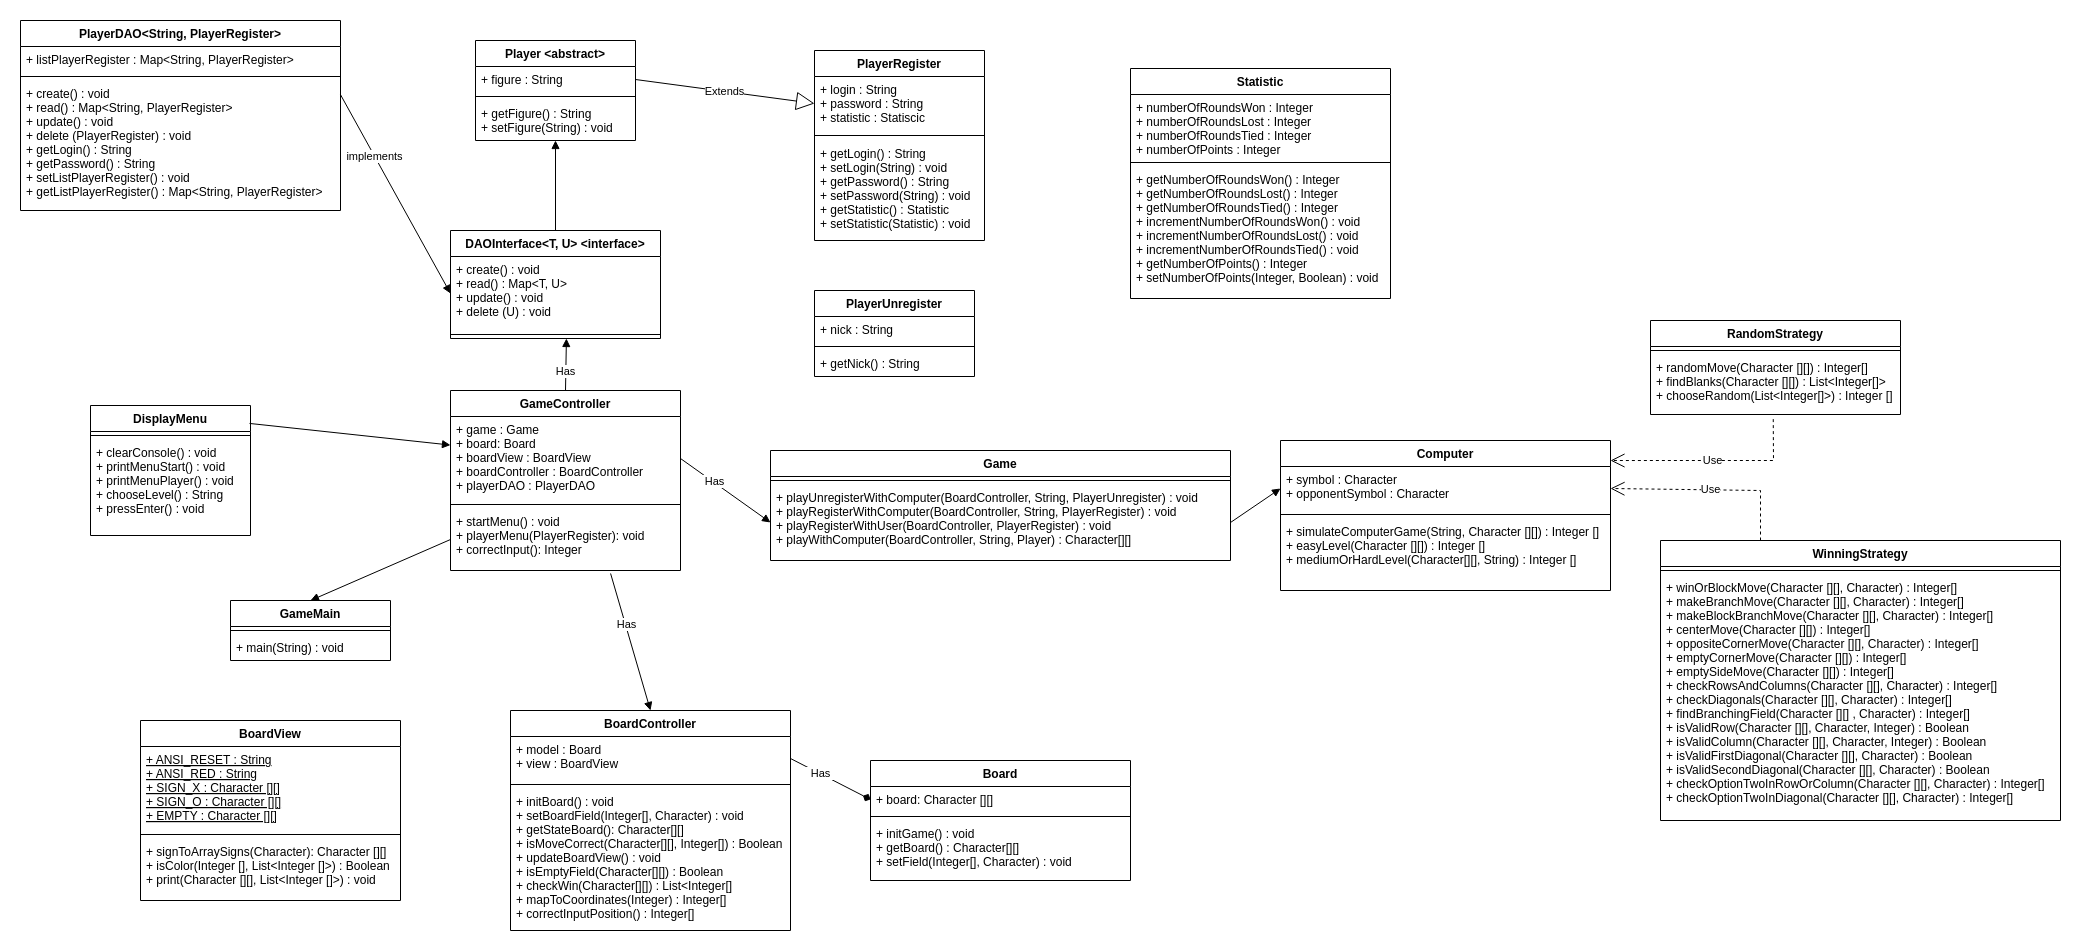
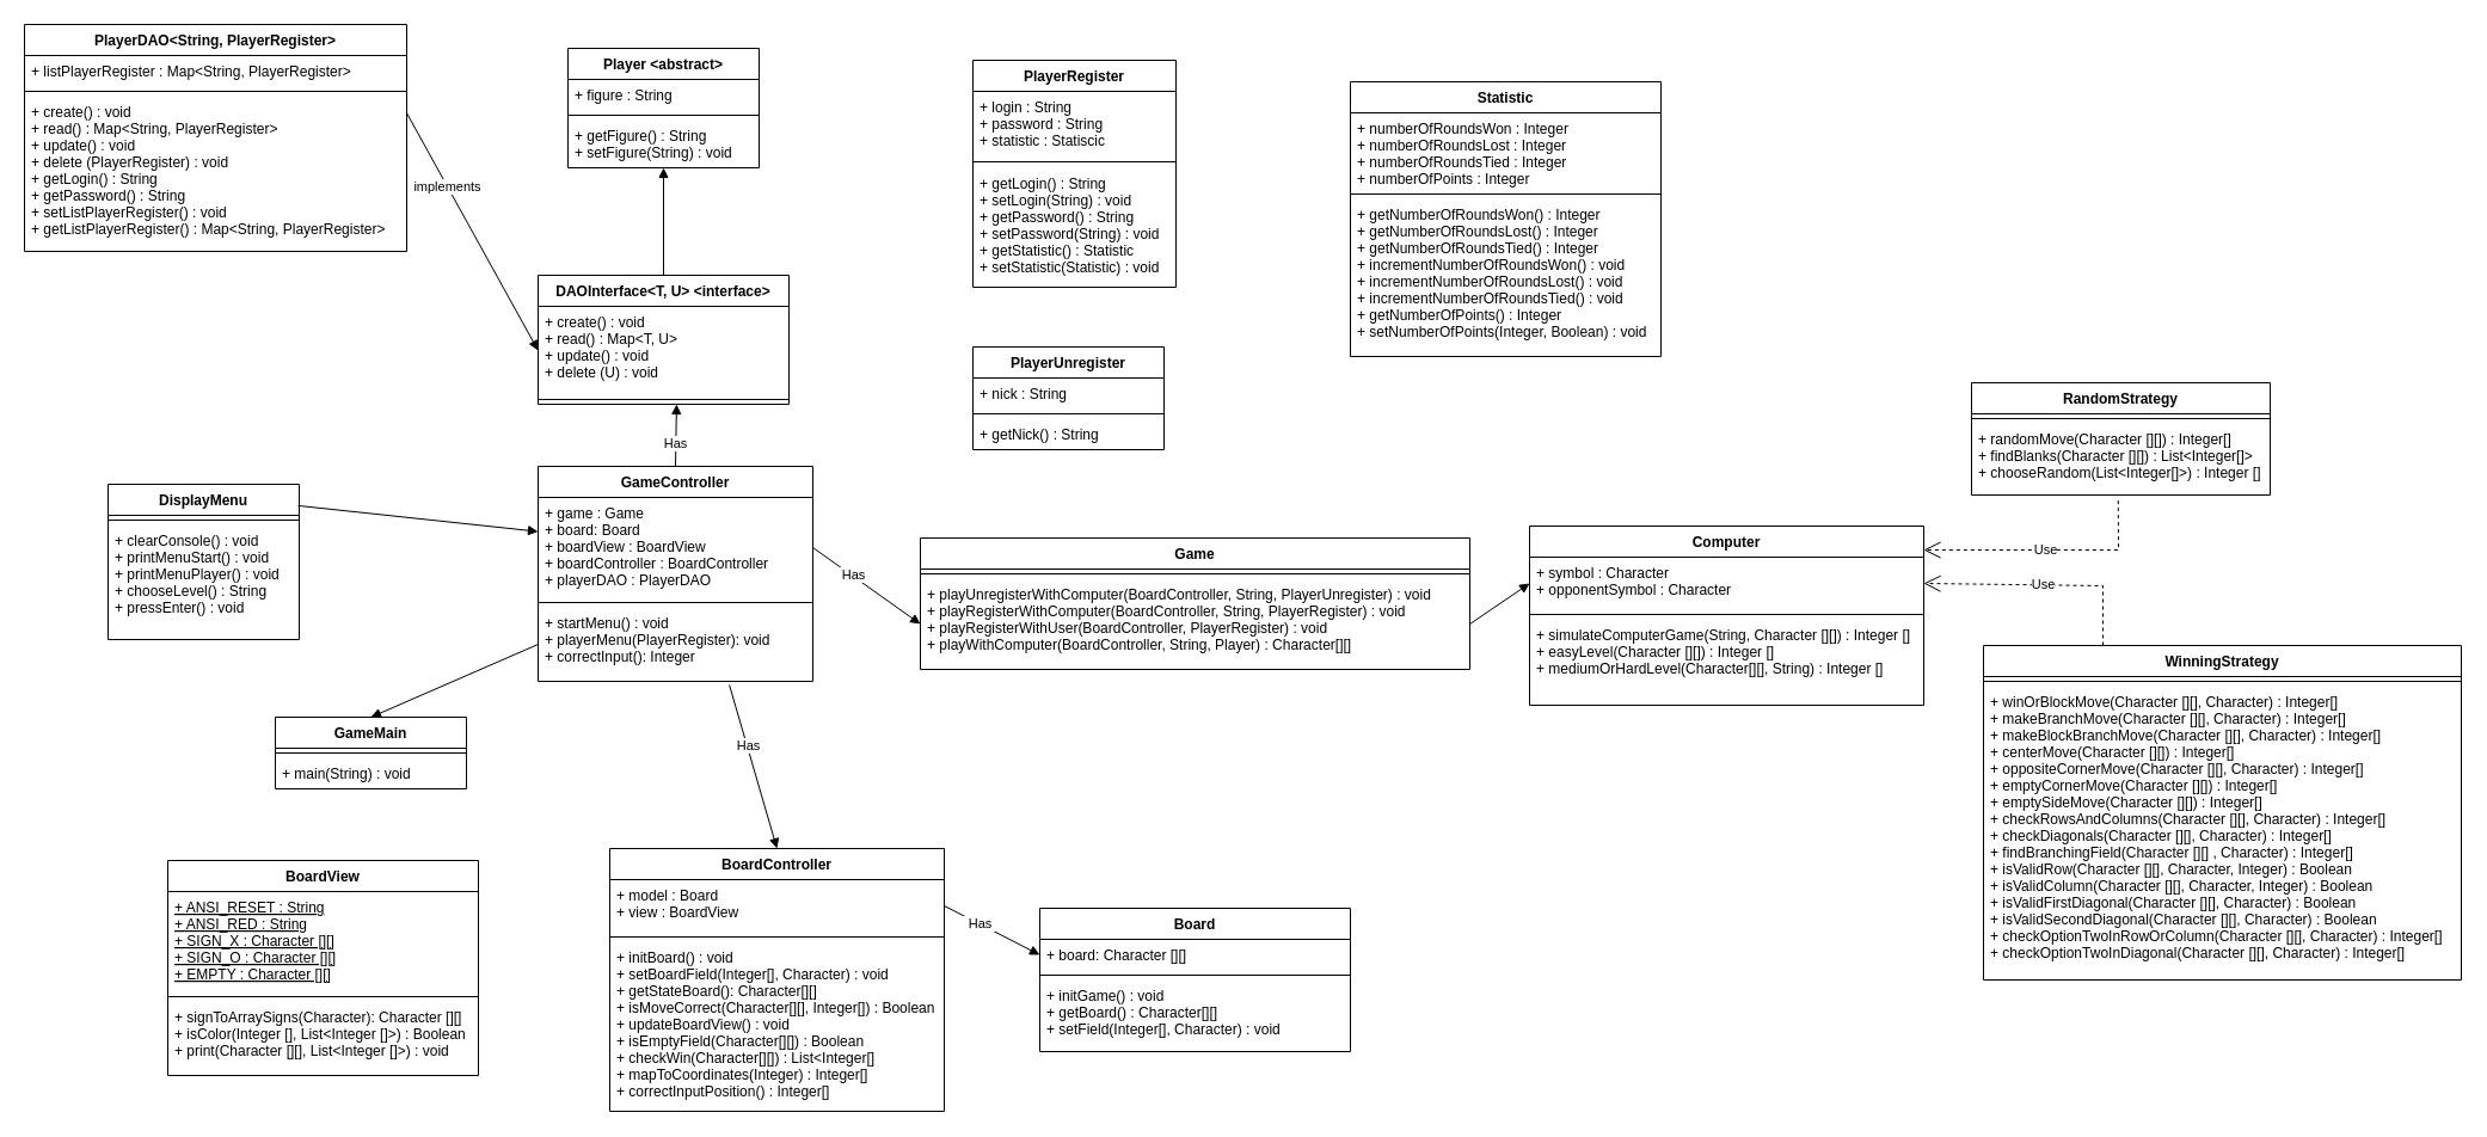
- <mxCell id="14" value="Extends" style="endArrow=block;endSize=16;endFill=0;html=1;rounded=0;exitX=1;exitY=0.5;exitDx=0;exitDy=0;entryX=0;entryY=0.5;entryDx=0;entryDy=0;" parent="1" source="66" target="11" edge="1"><mxGeometry width="160" relative="1" as="geometry"><mxPoint x="560" y="73" as="sourcePoint" /><mxPoint x="810" y="130" as="targetPoint" /></mxGeometry></mxCell>
- <mxCell id="26" value="" style="html=1;verticalAlign=bottom;endArrow=diamond;rounded=0;exitX=1;exitY=0.5;exitDx=0;exitDy=0;entryX=0;entryY=0.5;entryDx=0;entryDy=0;" parent="1" source="19" target="7" edge="1"><mxGeometry width="80" relative="1" as="geometry"><mxPoint x="780" y="650" as="sourcePoint" /><mxPoint x="700" y="657" as="targetPoint" /></mxGeometry></mxCell>
+ <mxCell id="26" value="" style="html=1;verticalAlign=bottom;endArrow=block;rounded=0;exitX=1;exitY=0.5;exitDx=0;exitDy=0;entryX=0;entryY=0.5;entryDx=0;entryDy=0;" parent="1" source="19" target="7" edge="1"><mxGeometry width="80" relative="1" as="geometry"><mxPoint x="780" y="650" as="sourcePoint" /><mxPoint x="700" y="657" as="targetPoint" /></mxGeometry></mxCell>
